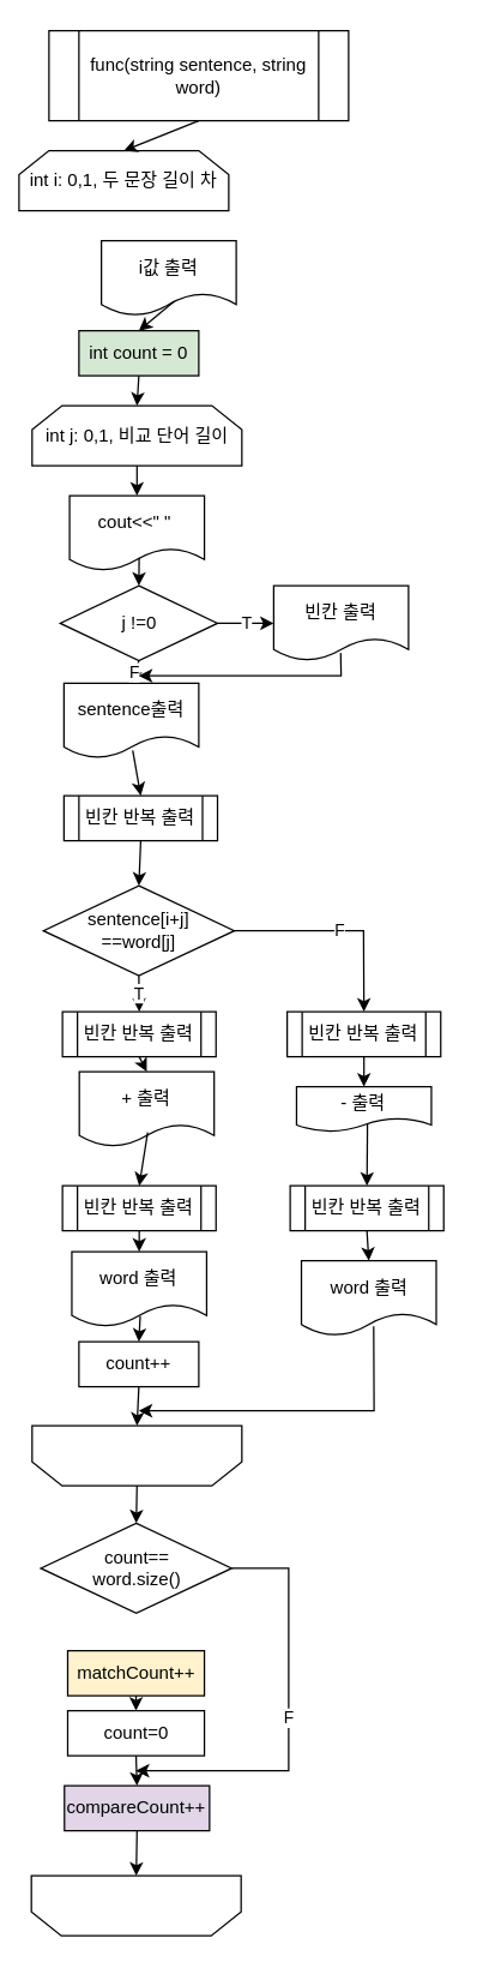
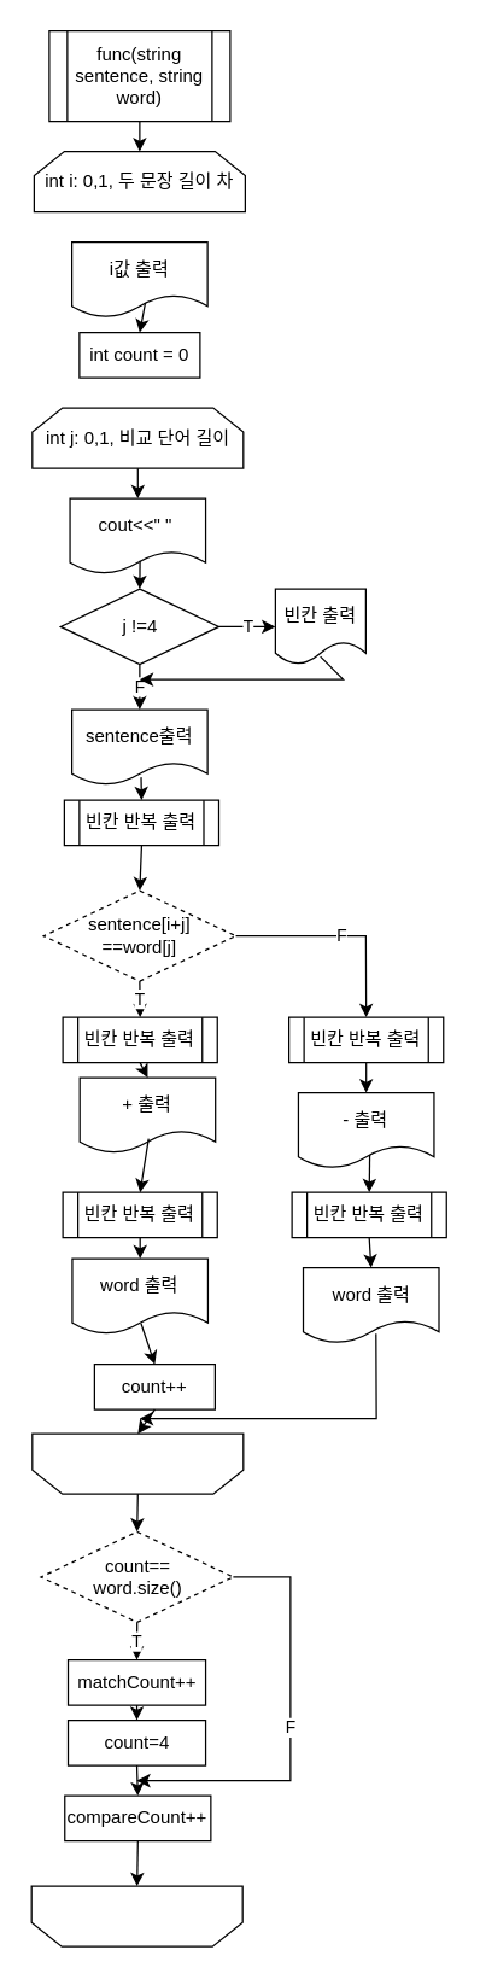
- <mxCell id="2" value="func(string sentence, string word)" style="shape=process;whiteSpace=wrap;html=1;backgroundOutline=1;" vertex="1" parent="1"><mxGeometry x="32" y="20" width="200" height="60" as="geometry" /></mxCell>
+ <mxCell id="2" value="func(string sentence, string word)" style="shape=process;whiteSpace=wrap;html=1;backgroundOutline=1;" vertex="1" parent="1"><mxGeometry x="32" y="20" width="120" height="60" as="geometry" /></mxCell>
- <mxCell id="3" value="int i: 0,1, 두 문장 길이 차" style="shape=loopLimit;whiteSpace=wrap;html=1;" vertex="1" parent="1"><mxGeometry x="12" y="100" width="140" height="40" as="geometry" /></mxCell>
+ <mxCell id="3" value="int i: 0,1, 두 문장 길이 차" style="shape=loopLimit;whiteSpace=wrap;html=1;" vertex="1" parent="1"><mxGeometry x="22" y="100" width="140" height="40" as="geometry" /></mxCell>
- <mxCell id="4" value="i값 출력" style="shape=document;whiteSpace=wrap;html=1;boundedLbl=1;" vertex="1" parent="1"><mxGeometry x="67" y="160" width="90" height="50" as="geometry" /></mxCell>
+ <mxCell id="4" value="i값 출력" style="shape=document;whiteSpace=wrap;html=1;boundedLbl=1;" vertex="1" parent="1"><mxGeometry x="47" y="160" width="90" height="50" as="geometry" /></mxCell>
- <mxCell id="5" value="int count = 0" style="rounded=0;whiteSpace=wrap;html=1;fillColor=#d5e8d4;" vertex="1" parent="1"><mxGeometry x="52" y="220" width="80" height="30" as="geometry" /></mxCell>
+ <mxCell id="5" value="int count = 0" style="rounded=0;whiteSpace=wrap;html=1;" vertex="1" parent="1"><mxGeometry x="52" y="220" width="80" height="30" as="geometry" /></mxCell>
- <mxCell id="29" value="" style="endArrow=classic;html=1;rounded=0;exitX=0.5;exitY=1;exitDx=0;exitDy=0;entryX=0.5;entryY=0;entryDx=0;entryDy=0;" edge="1" parent="1" source="5" target="6"><mxGeometry width="50" height="50" relative="1" as="geometry"><mxPoint x="82" y="270" as="sourcePoint" /><mxPoint x="132" y="220" as="targetPoint" /></mxGeometry></mxCell>
- <mxCell id="8" value="j !=0" style="rhombus;whiteSpace=wrap;html=1;" vertex="1" parent="1"><mxGeometry x="39.5" y="390" width="105" height="50" as="geometry" /></mxCell>
+ <mxCell id="8" value="j !=4" style="rhombus;whiteSpace=wrap;html=1;" vertex="1" parent="1"><mxGeometry x="39.5" y="390" width="105" height="50" as="geometry" /></mxCell>
- <mxCell id="33" value="빈칸 출력" style="shape=document;whiteSpace=wrap;html=1;boundedLbl=1;" vertex="1" parent="1"><mxGeometry x="182" y="390" width="90" height="50" as="geometry" /></mxCell>
+ <mxCell id="33" value="빈칸 출력" style="shape=document;whiteSpace=wrap;html=1;boundedLbl=1;" vertex="1" parent="1"><mxGeometry x="182" y="390" width="60" height="50" as="geometry" /></mxCell>
- <mxCell id="9" value="sentence출력" style="shape=document;whiteSpace=wrap;html=1;boundedLbl=1;" vertex="1" parent="1"><mxGeometry x="42" y="455" width="90" height="50" as="geometry" /></mxCell>
+ <mxCell id="9" value="sentence출력" style="shape=document;whiteSpace=wrap;html=1;boundedLbl=1;" vertex="1" parent="1"><mxGeometry x="47" y="470" width="90" height="50" as="geometry" /></mxCell>
- <mxCell id="11" value="sentence[i+j]&lt;br&gt;==word[j]" style="rhombus;whiteSpace=wrap;html=1;" vertex="1" parent="1"><mxGeometry x="28.25" y="590" width="127.5" height="60" as="geometry" /></mxCell>
+ <mxCell id="11" value="sentence[i+j]&lt;br&gt;==word[j]" style="rhombus;whiteSpace=wrap;html=1;dashed=1;" vertex="1" parent="1"><mxGeometry x="28.25" y="590" width="127.5" height="60" as="geometry" /></mxCell>
- <mxCell id="18" value="- 출력" style="shape=document;whiteSpace=wrap;html=1;boundedLbl=1;" vertex="1" parent="1"><mxGeometry x="197.25" y="724" width="90" height="30" as="geometry" /></mxCell>
+ <mxCell id="18" value="- 출력" style="shape=document;whiteSpace=wrap;html=1;boundedLbl=1;" vertex="1" parent="1"><mxGeometry x="197.25" y="724" width="90" height="50" as="geometry" /></mxCell>
- <mxCell id="16" value="count++" style="rounded=0;whiteSpace=wrap;html=1;" vertex="1" parent="1"><mxGeometry x="52" y="894" width="80" height="30" as="geometry" /></mxCell>
+ <mxCell id="16" value="count++" style="rounded=0;whiteSpace=wrap;html=1;" vertex="1" parent="1"><mxGeometry x="62" y="904" width="80" height="30" as="geometry" /></mxCell>
- <mxCell id="21" value="count==&lt;br&gt;word.size()" style="rhombus;whiteSpace=wrap;html=1;" vertex="1" parent="1"><mxGeometry x="26.5" y="1015" width="127.5" height="60" as="geometry" /></mxCell>
+ <mxCell id="21" value="count==&lt;br&gt;word.size()" style="rhombus;whiteSpace=wrap;html=1;dashed=1;" vertex="1" parent="1"><mxGeometry x="26.5" y="1015" width="127.5" height="60" as="geometry" /></mxCell>
+ <mxCell id="50" value="T" style="endArrow=classic;html=1;rounded=0;exitX=0.5;exitY=1;exitDx=0;exitDy=0;entryX=0.5;entryY=0;entryDx=0;entryDy=0;" edge="1" parent="1" source="21" target="22"><mxGeometry width="50" height="50" relative="1" as="geometry"><mxPoint x="82" y="1220" as="sourcePoint" /><mxPoint x="132" y="1170" as="targetPoint" /></mxGeometry></mxCell>
- <mxCell id="22" value="matchCount++" style="rounded=0;whiteSpace=wrap;html=1;fillColor=#fff2cc;" vertex="1" parent="1"><mxGeometry x="44.5" y="1100" width="91.25" height="30" as="geometry" /></mxCell>
+ <mxCell id="22" value="matchCount++" style="rounded=0;whiteSpace=wrap;html=1;" vertex="1" parent="1"><mxGeometry x="44.5" y="1100" width="91.25" height="30" as="geometry" /></mxCell>
- <mxCell id="23" value="count=0" style="rounded=0;whiteSpace=wrap;html=1;" vertex="1" parent="1"><mxGeometry x="44.5" y="1140" width="91.25" height="30" as="geometry" /></mxCell>
+ <mxCell id="23" value="count=4" style="rounded=0;whiteSpace=wrap;html=1;" vertex="1" parent="1"><mxGeometry x="44.5" y="1140" width="91.25" height="30" as="geometry" /></mxCell>
- <mxCell id="24" value="compareCount++" style="rounded=0;whiteSpace=wrap;html=1;fillColor=#e1d5e7;" vertex="1" parent="1"><mxGeometry x="42.31" y="1190" width="96.87" height="30" as="geometry" /></mxCell>
+ <mxCell id="24" value="compareCount++" style="rounded=0;whiteSpace=wrap;html=1;" vertex="1" parent="1"><mxGeometry x="42.31" y="1190" width="96.87" height="30" as="geometry" /></mxCell>
